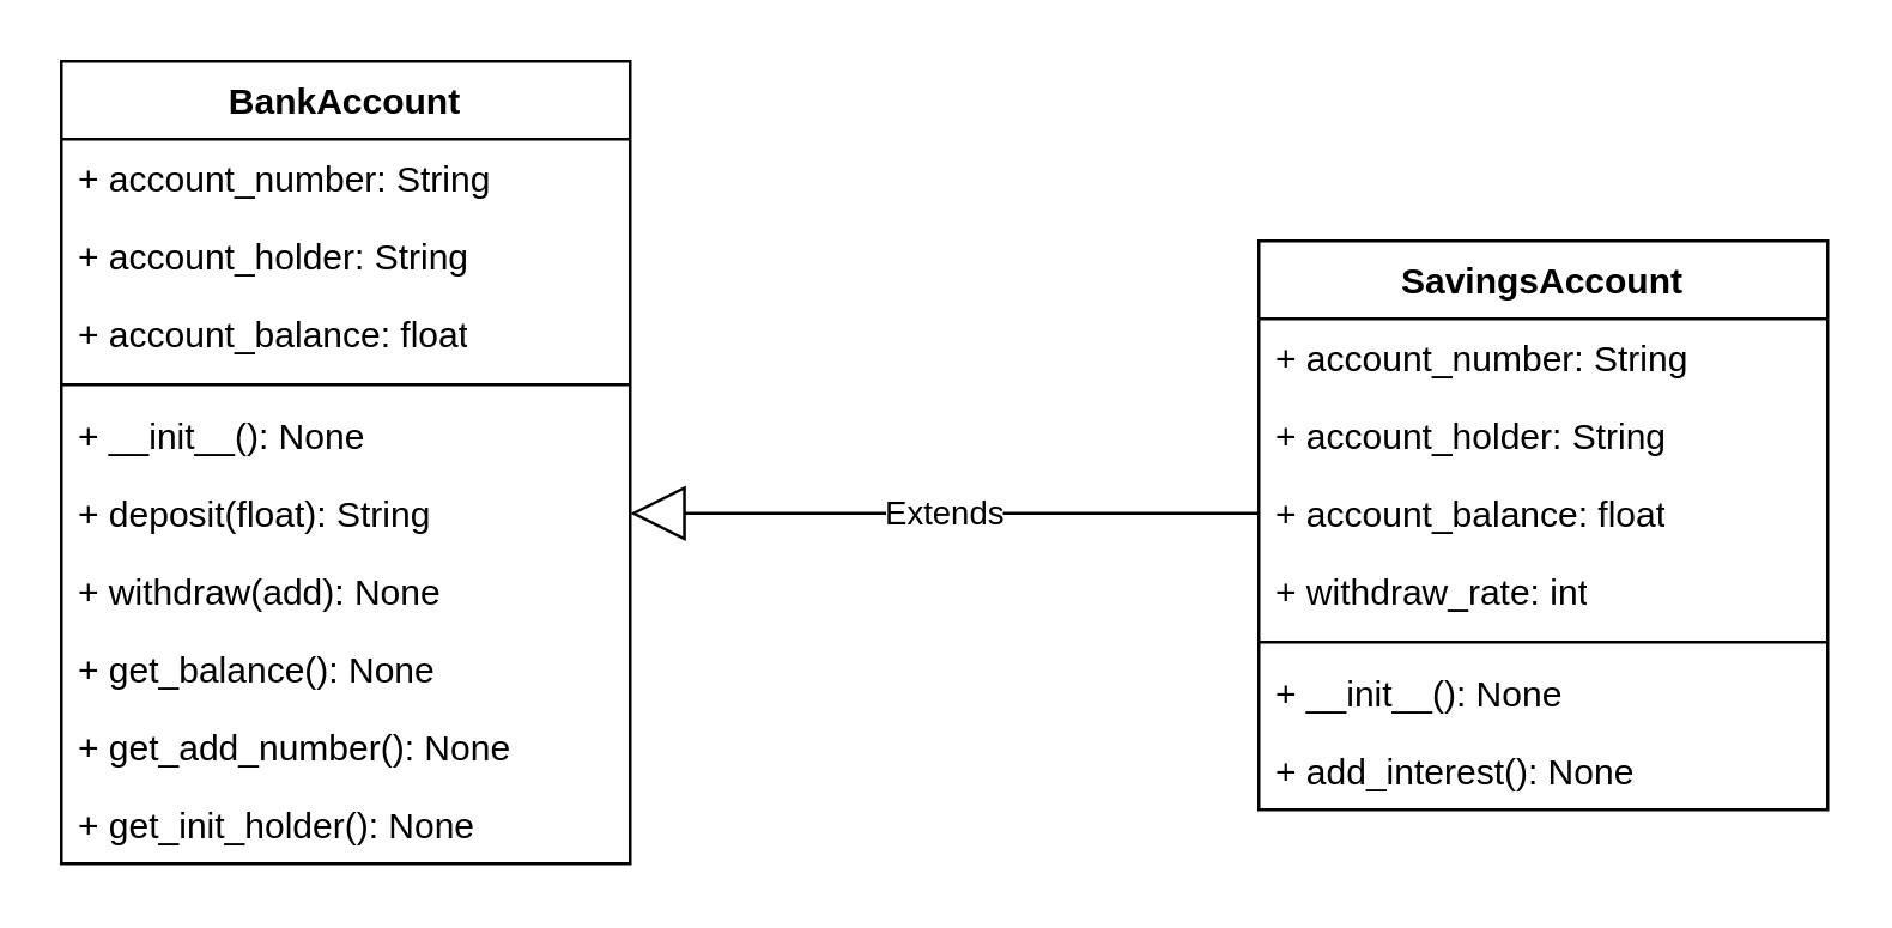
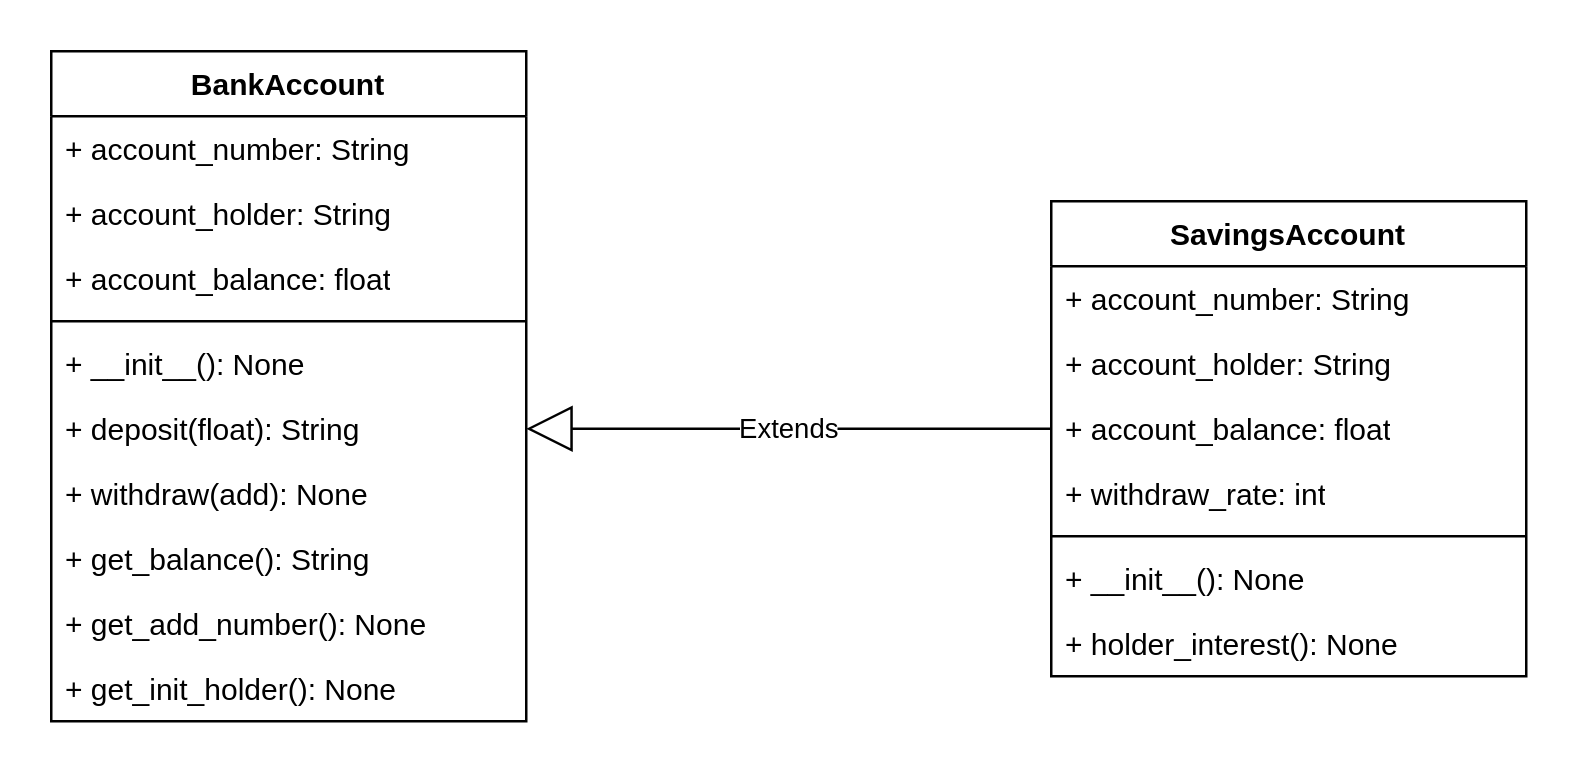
- <mxCell id="10" value="+ get_balance(): None" style="text;strokeColor=none;fillColor=none;align=left;verticalAlign=top;spacingLeft=4;spacingRight=4;overflow=hidden;rotatable=0;points=[[0,0.5],[1,0.5]];portConstraint=eastwest;whiteSpace=wrap;html=1;" vertex="1" parent="2"><mxGeometry y="190" width="190" height="26" as="geometry" /></mxCell>
+ <mxCell id="10" value="+ get_balance(): String" style="text;strokeColor=none;fillColor=none;align=left;verticalAlign=top;spacingLeft=4;spacingRight=4;overflow=hidden;rotatable=0;points=[[0,0.5],[1,0.5]];portConstraint=eastwest;whiteSpace=wrap;html=1;" vertex="1" parent="2"><mxGeometry y="190" width="190" height="26" as="geometry" /></mxCell>
- <mxCell id="20" value="+ add_interest(): None" style="text;strokeColor=none;fillColor=none;align=left;verticalAlign=top;spacingLeft=4;spacingRight=4;overflow=hidden;rotatable=0;points=[[0,0.5],[1,0.5]];portConstraint=eastwest;whiteSpace=wrap;html=1;" vertex="1" parent="13"><mxGeometry y="164" width="190" height="26" as="geometry" /></mxCell>
+ <mxCell id="20" value="+ holder_interest(): None" style="text;strokeColor=none;fillColor=none;align=left;verticalAlign=top;spacingLeft=4;spacingRight=4;overflow=hidden;rotatable=0;points=[[0,0.5],[1,0.5]];portConstraint=eastwest;whiteSpace=wrap;html=1;" vertex="1" parent="13"><mxGeometry y="164" width="190" height="26" as="geometry" /></mxCell>
